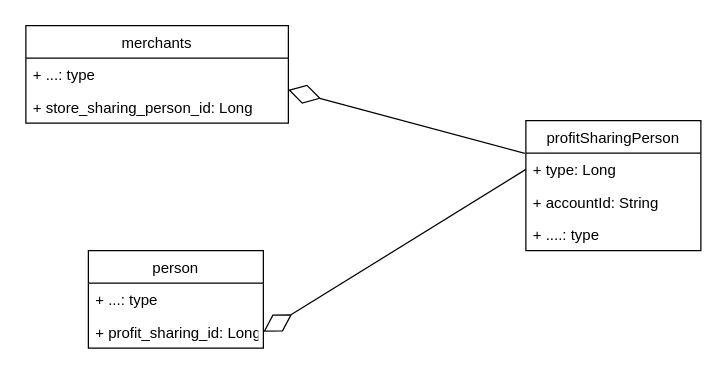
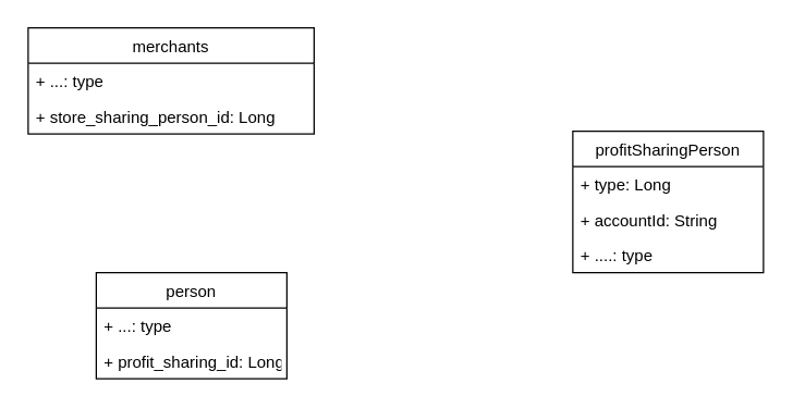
- <mxCell id="12" value="" style="endArrow=diamondThin;endFill=0;endSize=24;html=1;entryX=1;entryY=-0.023;entryDx=0;entryDy=0;entryPerimeter=0;exitX=-0.006;exitY=0.008;exitDx=0;exitDy=0;exitPerimeter=0;" parent="1" source="9" target="4" edge="1"><mxGeometry width="160" relative="1" as="geometry"><mxPoint x="250" y="230" as="sourcePoint" /><mxPoint x="390" y="240" as="targetPoint" /></mxGeometry></mxCell>
- <mxCell id="13" value="" style="endArrow=diamondThin;endFill=0;endSize=24;html=1;entryX=1;entryY=0.5;entryDx=0;entryDy=0;exitX=0;exitY=0.5;exitDx=0;exitDy=0;" parent="1" source="9" target="7" edge="1"><mxGeometry width="160" relative="1" as="geometry"><mxPoint x="370" y="220" as="sourcePoint" /><mxPoint x="390" y="240" as="targetPoint" /></mxGeometry></mxCell>
